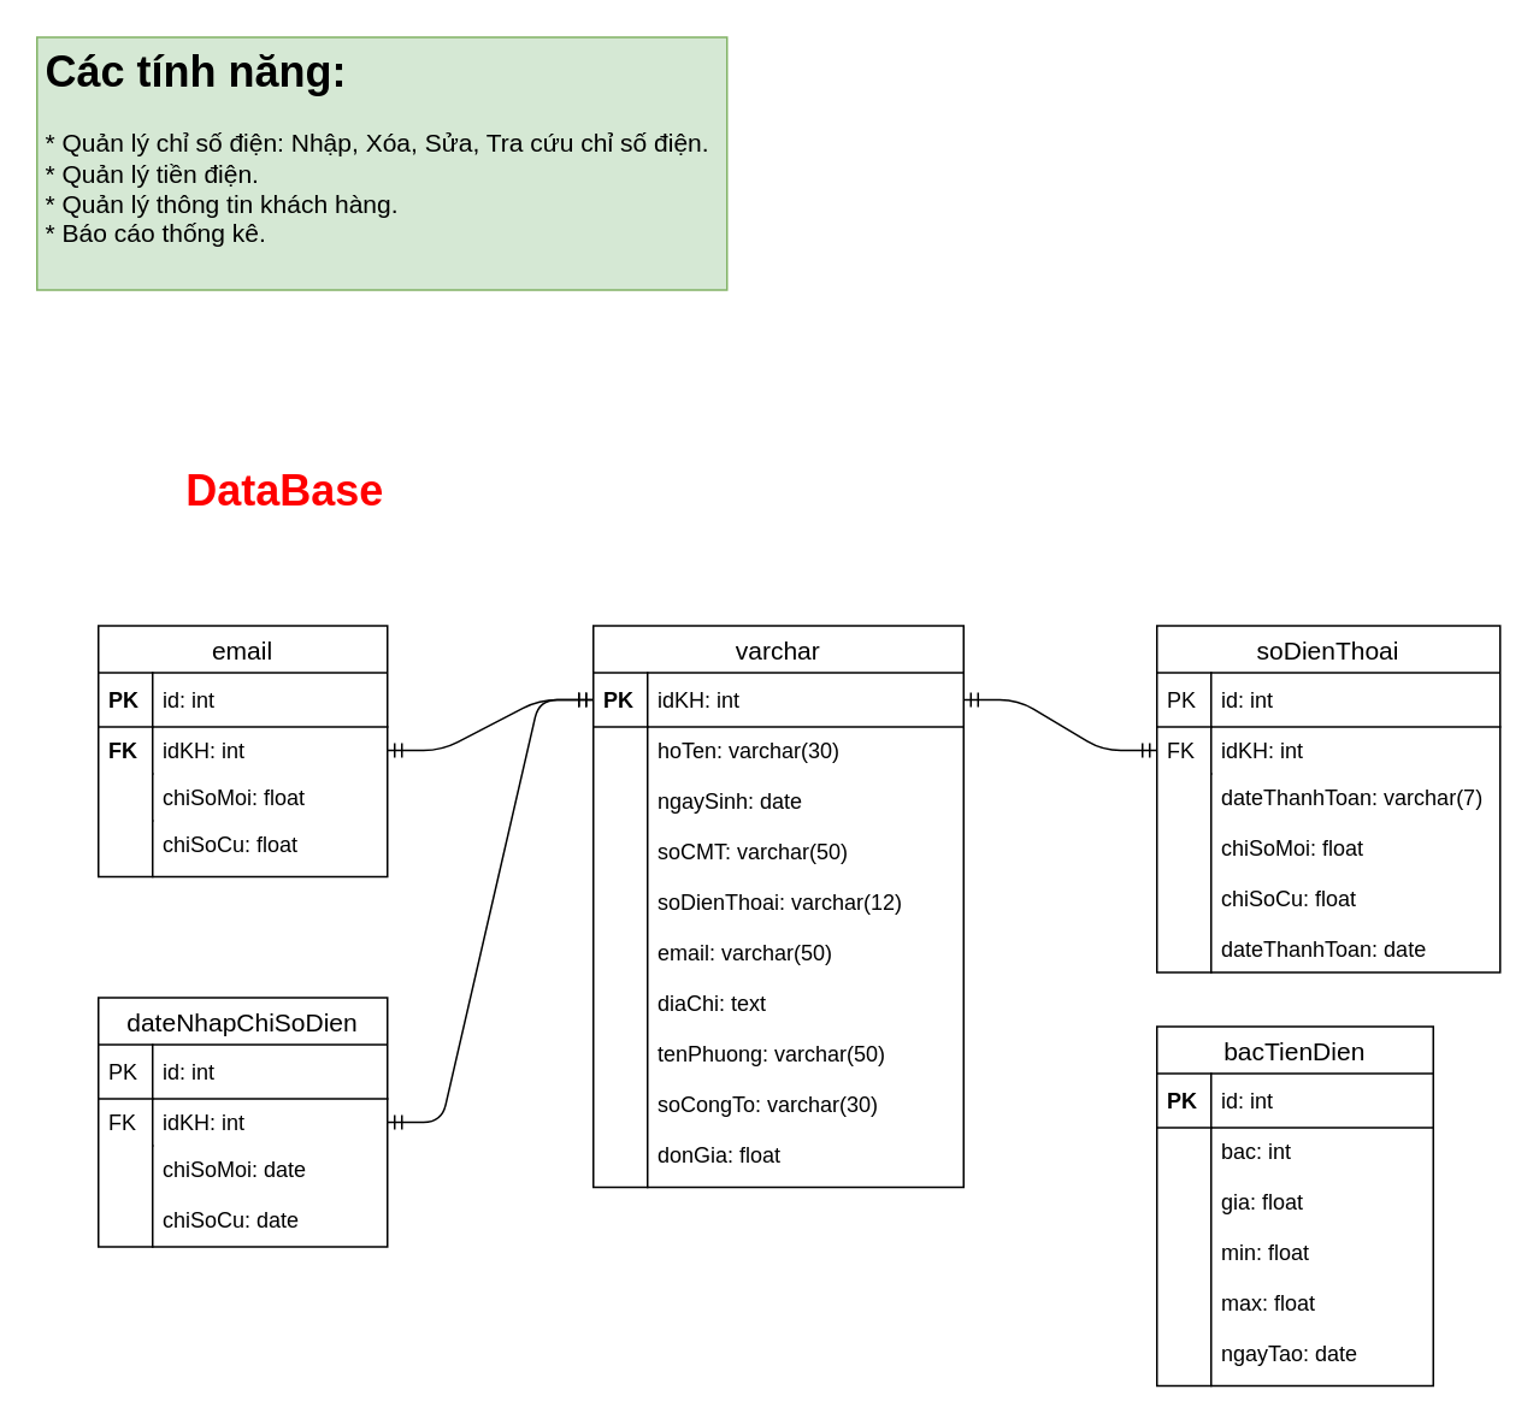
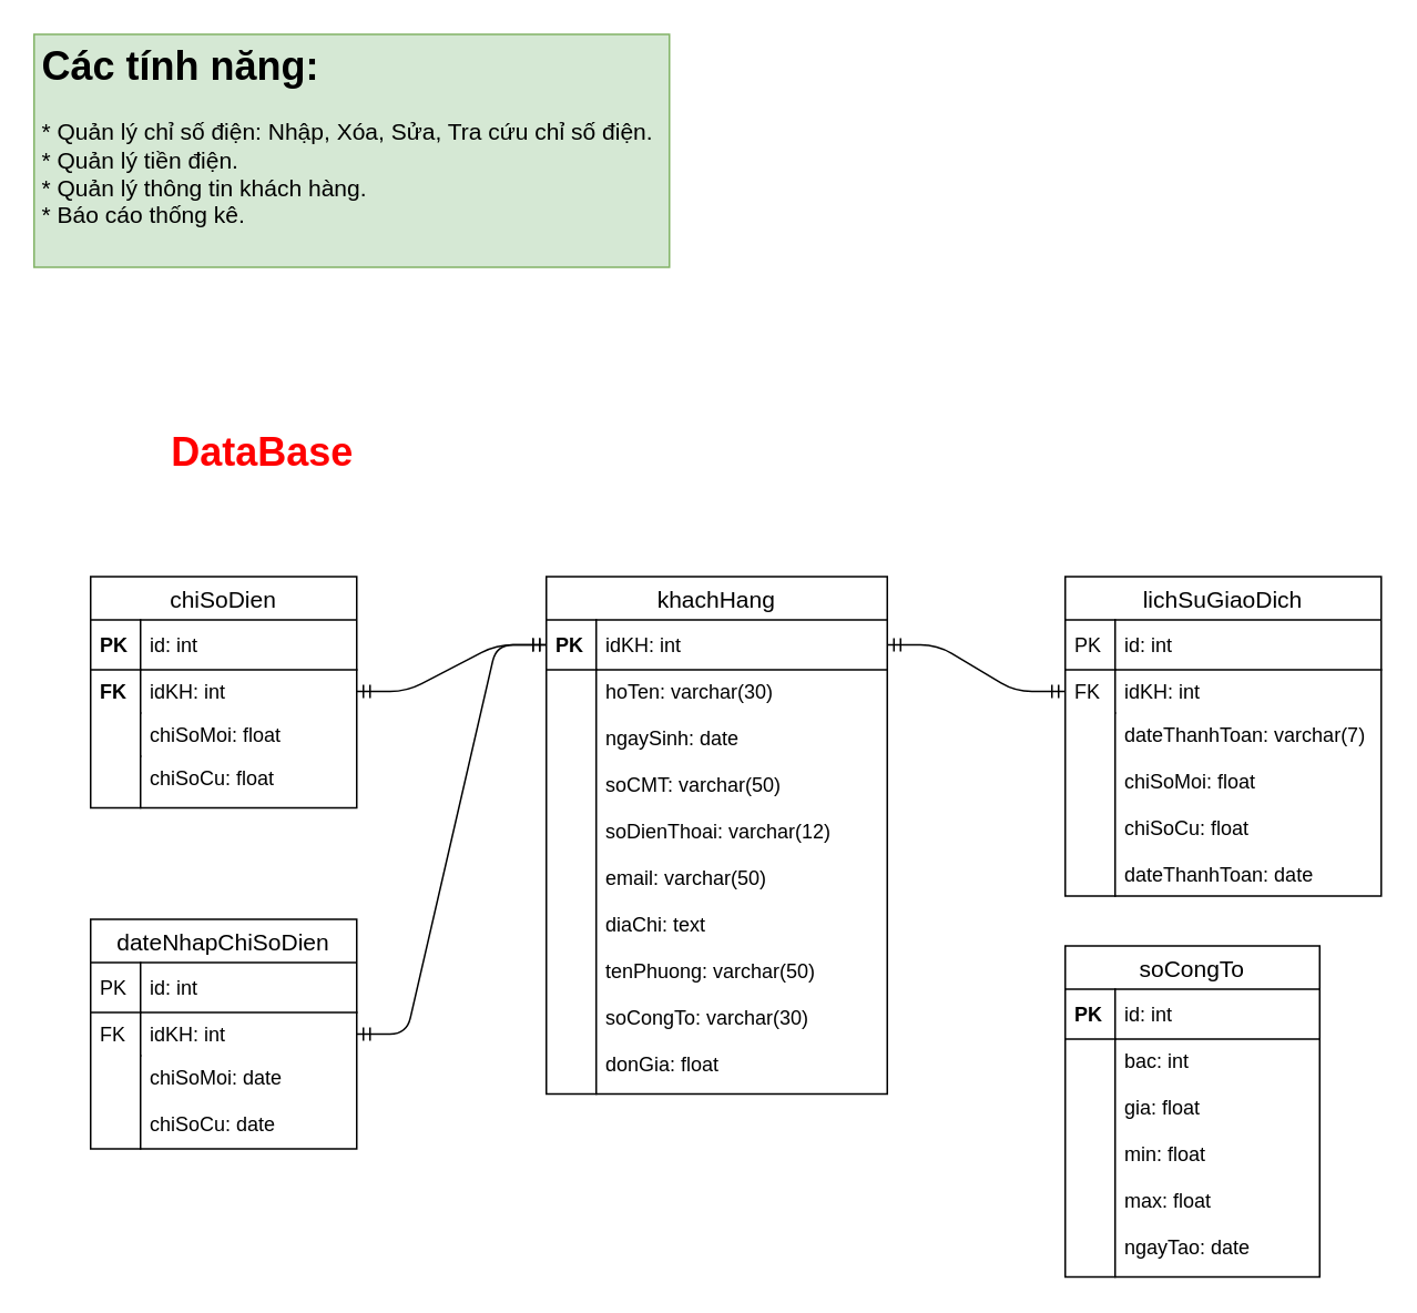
- <mxCell id="5" value="email" style="swimlane;fontStyle=0;childLayout=stackLayout;horizontal=1;startSize=26;horizontalStack=0;resizeParent=1;resizeParentMax=0;resizeLast=0;collapsible=1;marginBottom=0;align=center;fontSize=14;" parent="1" vertex="1"><mxGeometry x="54" y="346" width="160" height="139" as="geometry" /></mxCell>
+ <mxCell id="5" value="chiSoDien" style="swimlane;fontStyle=0;childLayout=stackLayout;horizontal=1;startSize=26;horizontalStack=0;resizeParent=1;resizeParentMax=0;resizeLast=0;collapsible=1;marginBottom=0;align=center;fontSize=14;" parent="1" vertex="1"><mxGeometry x="54" y="346" width="160" height="139" as="geometry" /></mxCell>
- <mxCell id="14" value="varchar" style="swimlane;fontStyle=0;childLayout=stackLayout;horizontal=1;startSize=26;horizontalStack=0;resizeParent=1;resizeParentMax=0;resizeLast=0;collapsible=1;marginBottom=0;align=center;fontSize=14;" parent="1" vertex="1"><mxGeometry x="328" y="346" width="205" height="311" as="geometry" /></mxCell>
+ <mxCell id="14" value="khachHang" style="swimlane;fontStyle=0;childLayout=stackLayout;horizontal=1;startSize=26;horizontalStack=0;resizeParent=1;resizeParentMax=0;resizeLast=0;collapsible=1;marginBottom=0;align=center;fontSize=14;" parent="1" vertex="1"><mxGeometry x="328" y="346" width="205" height="311" as="geometry" /></mxCell>
- <mxCell id="28" value="soDienThoai" style="swimlane;fontStyle=0;childLayout=stackLayout;horizontal=1;startSize=26;horizontalStack=0;resizeParent=1;resizeParentMax=0;resizeLast=0;collapsible=1;marginBottom=0;align=center;fontSize=14;" parent="1" vertex="1"><mxGeometry x="640" y="346" width="190" height="192" as="geometry" /></mxCell>
+ <mxCell id="28" value="lichSuGiaoDich" style="swimlane;fontStyle=0;childLayout=stackLayout;horizontal=1;startSize=26;horizontalStack=0;resizeParent=1;resizeParentMax=0;resizeLast=0;collapsible=1;marginBottom=0;align=center;fontSize=14;" parent="1" vertex="1"><mxGeometry x="640" y="346" width="190" height="192" as="geometry" /></mxCell>
- <mxCell id="35" value="bacTienDien" style="swimlane;fontStyle=0;childLayout=stackLayout;horizontal=1;startSize=26;horizontalStack=0;resizeParent=1;resizeParentMax=0;resizeLast=0;collapsible=1;marginBottom=0;align=center;fontSize=14;" parent="1" vertex="1"><mxGeometry x="640" y="568" width="153" height="199" as="geometry" /></mxCell>
+ <mxCell id="35" value="soCongTo" style="swimlane;fontStyle=0;childLayout=stackLayout;horizontal=1;startSize=26;horizontalStack=0;resizeParent=1;resizeParentMax=0;resizeLast=0;collapsible=1;marginBottom=0;align=center;fontSize=14;" parent="1" vertex="1"><mxGeometry x="640" y="568" width="153" height="199" as="geometry" /></mxCell>
